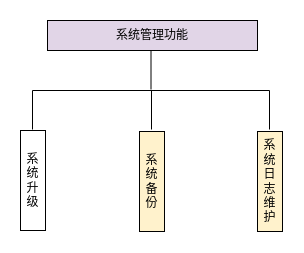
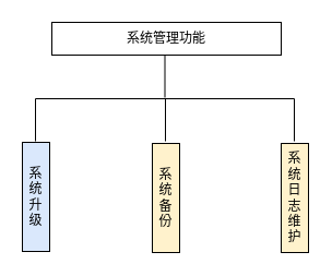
- <mxCell id="2" value="&lt;font face=&quot;宋体&quot;&gt;系统管理功能&lt;/font&gt;" style="rounded=0;whiteSpace=wrap;html=1;fillColor=#e1d5e7;" parent="1" vertex="1"><mxGeometry x="47" y="20" width="210" height="30" as="geometry" /></mxCell>
+ <mxCell id="2" value="&lt;font face=&quot;宋体&quot;&gt;系统管理功能&lt;/font&gt;" style="rounded=0;whiteSpace=wrap;html=1;" parent="1" vertex="1"><mxGeometry x="47" y="20" width="210" height="30" as="geometry" /></mxCell>
- <mxCell id="5" value="&lt;font face=&quot;宋体&quot;&gt;系统升级&lt;/font&gt;" style="rounded=0;whiteSpace=wrap;html=1;" parent="1" vertex="1"><mxGeometry x="20" y="130" width="25" height="100" as="geometry" /></mxCell>
+ <mxCell id="5" value="&lt;font face=&quot;宋体&quot;&gt;系统升级&lt;/font&gt;" style="rounded=0;whiteSpace=wrap;html=1;fillColor=#dae8fc;" parent="1" vertex="1"><mxGeometry x="20" y="130" width="25" height="100" as="geometry" /></mxCell>
